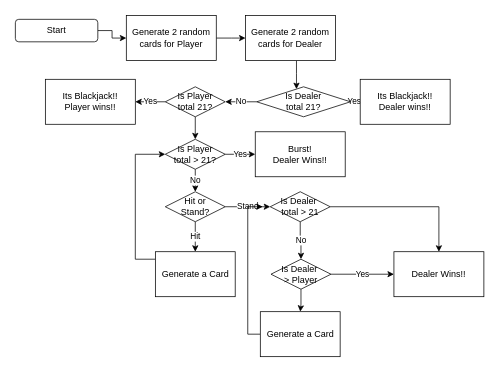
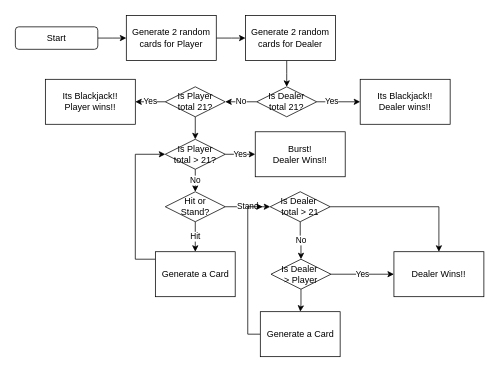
- <mxCell id="3" value="Start" style="rounded=1;whiteSpace=wrap;html=1;" vertex="1" parent="1"><mxGeometry x="20" y="25" width="110" height="30" as="geometry" /></mxCell>
+ <mxCell id="3" value="Start" style="rounded=1;whiteSpace=wrap;html=1;" vertex="1" parent="1"><mxGeometry x="20" y="35" width="110" height="30" as="geometry" /></mxCell>
- <mxCell id="11" value="Is Dealer &lt;br&gt;total 21?" style="rhombus;whiteSpace=wrap;html=1;" vertex="1" parent="1"><mxGeometry x="342" y="115" width="125" height="40" as="geometry" /></mxCell>
+ <mxCell id="11" value="Is Dealer &lt;br&gt;total 21?" style="rhombus;whiteSpace=wrap;html=1;" vertex="1" parent="1"><mxGeometry x="342" y="115" width="80" height="40" as="geometry" /></mxCell>
